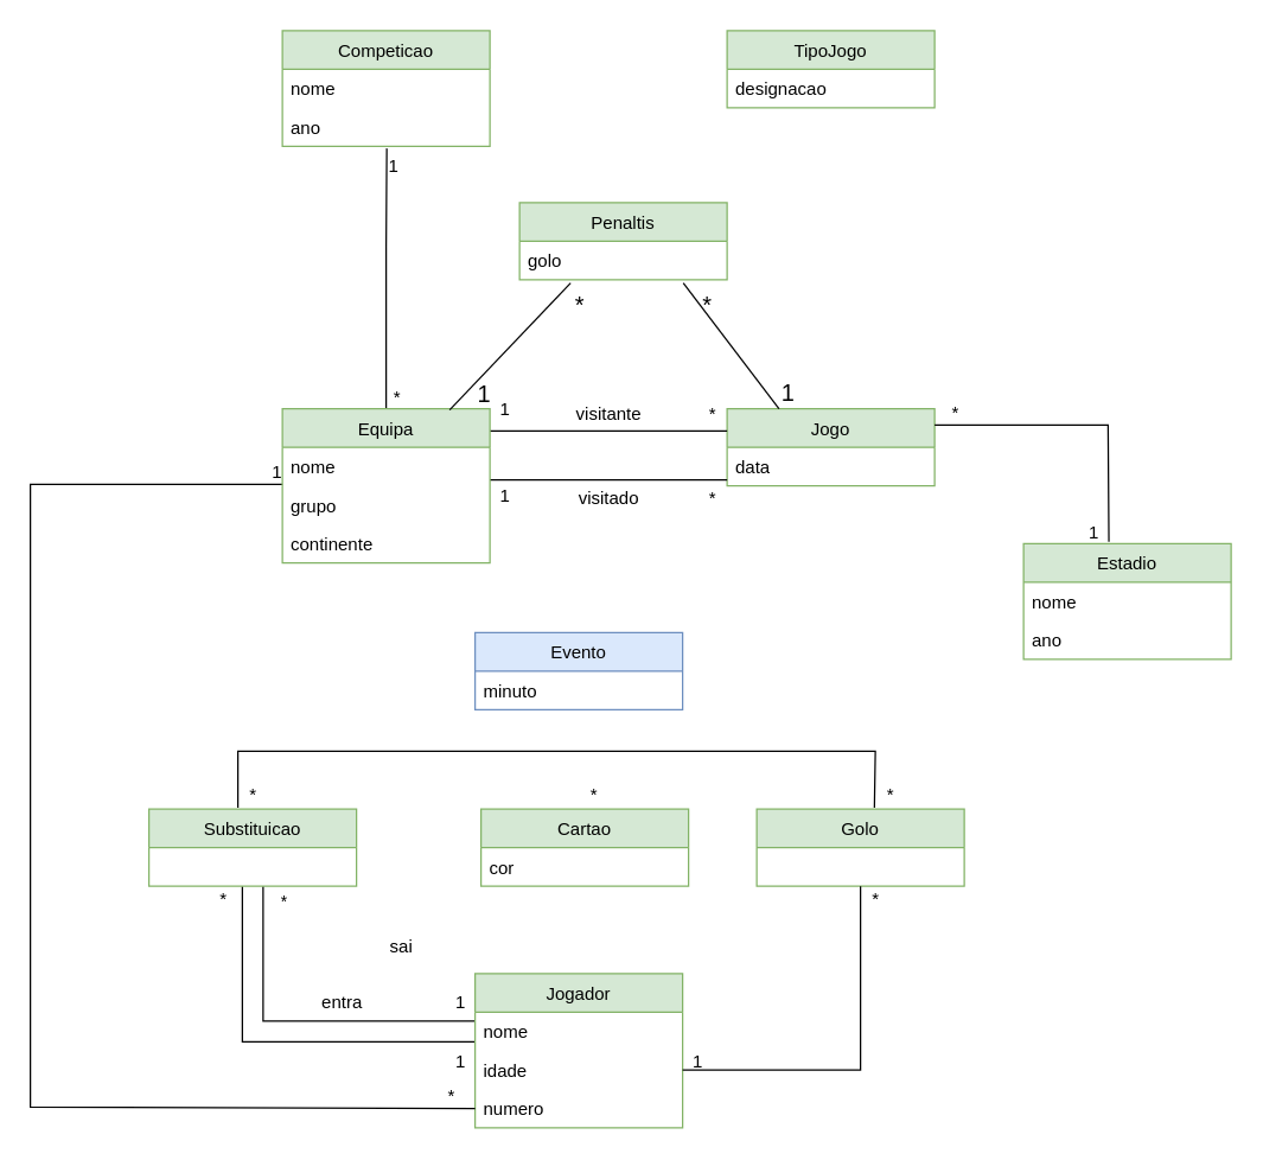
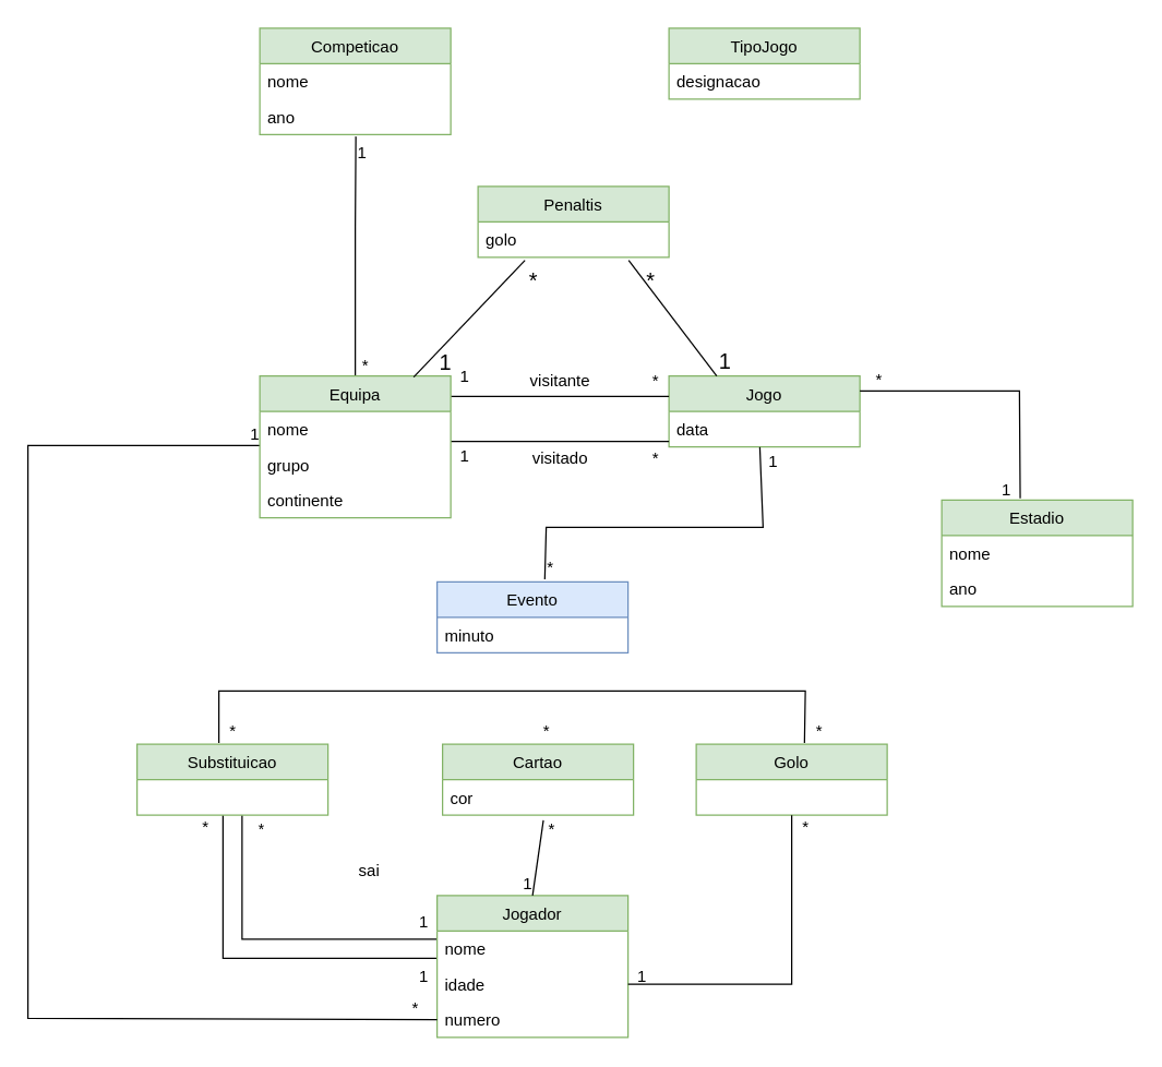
+ <mxCell id="43" value="" style="endArrow=none;html=1;rounded=0;exitX=0.564;exitY=-0.038;exitDx=0;exitDy=0;exitPerimeter=0;entryX=0.476;entryY=1.008;entryDx=0;entryDy=0;entryPerimeter=0;" parent="1" source="16" target="3" edge="1"><mxGeometry relative="1" as="geometry"><mxPoint x="350" y="396" as="sourcePoint" /><mxPoint x="570" y="346" as="targetPoint" /><Array as="points"><mxPoint x="400" y="386" /><mxPoint x="559" y="386" /></Array></mxGeometry></mxCell>
+ <mxCell id="44" value="*" style="resizable=0;html=1;align=left;verticalAlign=bottom;" parent="43" connectable="0" vertex="1"><mxGeometry x="-1" relative="1" as="geometry" /></mxCell>
+ <mxCell id="45" value="1" style="resizable=0;html=1;align=right;verticalAlign=bottom;" parent="43" connectable="0" vertex="1"><mxGeometry x="1" relative="1" as="geometry"><mxPoint x="13" y="19" as="offset" /></mxGeometry></mxCell>
+ <mxCell id="49" value="" style="endArrow=none;html=1;rounded=0;exitX=0.528;exitY=1.148;exitDx=0;exitDy=0;exitPerimeter=0;entryX=0.5;entryY=0;entryDx=0;entryDy=0;" parent="1" source="25" target="27" edge="1"><mxGeometry relative="1" as="geometry"><mxPoint x="680" y="646" as="sourcePoint" /><mxPoint x="840" y="646" as="targetPoint" /></mxGeometry></mxCell>
+ <mxCell id="50" value="*" style="resizable=0;html=1;align=left;verticalAlign=bottom;" parent="49" connectable="0" vertex="1"><mxGeometry x="-1" relative="1" as="geometry"><mxPoint x="2" y="15" as="offset" /></mxGeometry></mxCell>
+ <mxCell id="51" value="1" style="resizable=0;html=1;align=right;verticalAlign=bottom;" parent="49" connectable="0" vertex="1"><mxGeometry x="1" relative="1" as="geometry" /></mxCell>
- <mxCell id="35" value="entra" style="text;html=1;align=center;verticalAlign=middle;resizable=0;points=[];autosize=1;strokeColor=none;fillColor=none;" parent="1" vertex="1"><mxGeometry x="205" y="661" width="50" height="30" as="geometry" /></mxCell>
